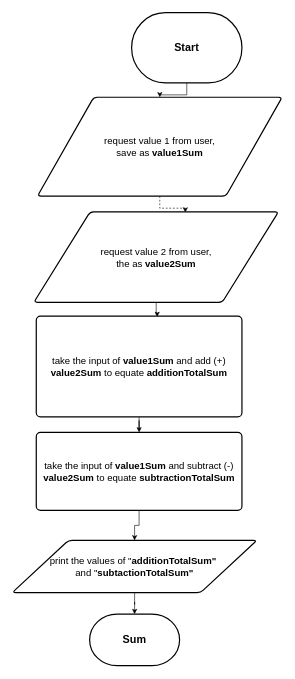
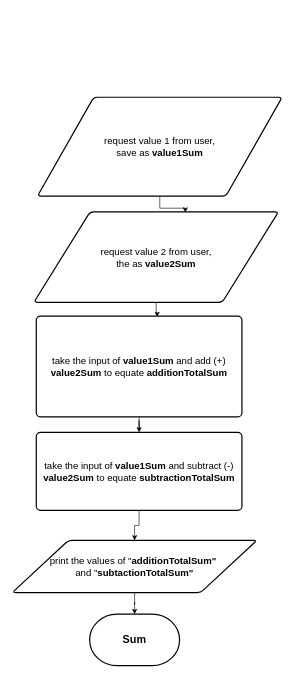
- <mxCell id="3" value="&lt;b&gt;&lt;font style=&quot;font-size: 18px&quot;&gt;Start&lt;/font&gt;&lt;/b&gt;" style="strokeWidth=2;html=1;shape=mxgraph.flowchart.terminator;whiteSpace=wrap;" vertex="1" parent="1"><mxGeometry x="219" y="20" width="184" height="117" as="geometry" /></mxCell>
- <mxCell id="2" style="edgeStyle=orthogonalEdgeStyle;rounded=0;orthogonalLoop=1;jettySize=auto;html=1;entryX=0.5;entryY=0;entryDx=0;entryDy=0;" edge="1" parent="1" source="3" target="5"><mxGeometry relative="1" as="geometry" /></mxCell>
- <mxCell id="4" style="edgeStyle=orthogonalEdgeStyle;rounded=0;orthogonalLoop=1;jettySize=auto;html=1;exitX=0.5;exitY=1;exitDx=0;exitDy=0;entryX=0.619;entryY=0.008;entryDx=0;entryDy=0;entryPerimeter=0;dashed=1;" edge="1" parent="1" source="5" target="7"><mxGeometry relative="1" as="geometry" /></mxCell>
+ <mxCell id="4" style="edgeStyle=orthogonalEdgeStyle;rounded=0;orthogonalLoop=1;jettySize=auto;html=1;exitX=0.5;exitY=1;exitDx=0;exitDy=0;entryX=0.619;entryY=0.008;entryDx=0;entryDy=0;entryPerimeter=0;" edge="1" parent="1" source="5" target="7"><mxGeometry relative="1" as="geometry" /></mxCell>
